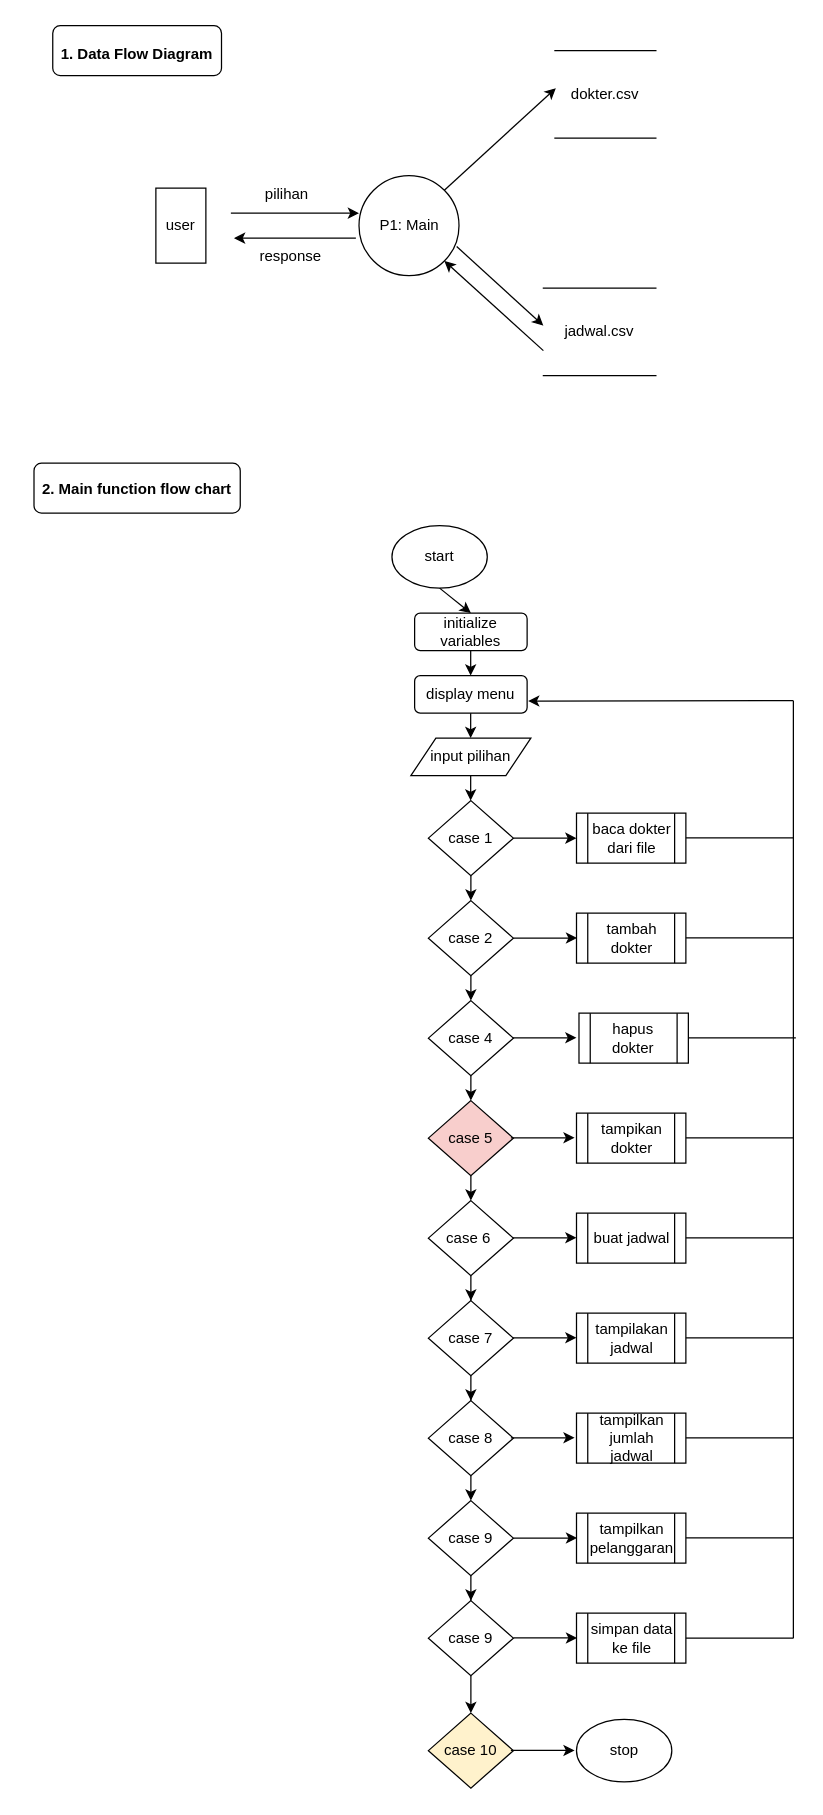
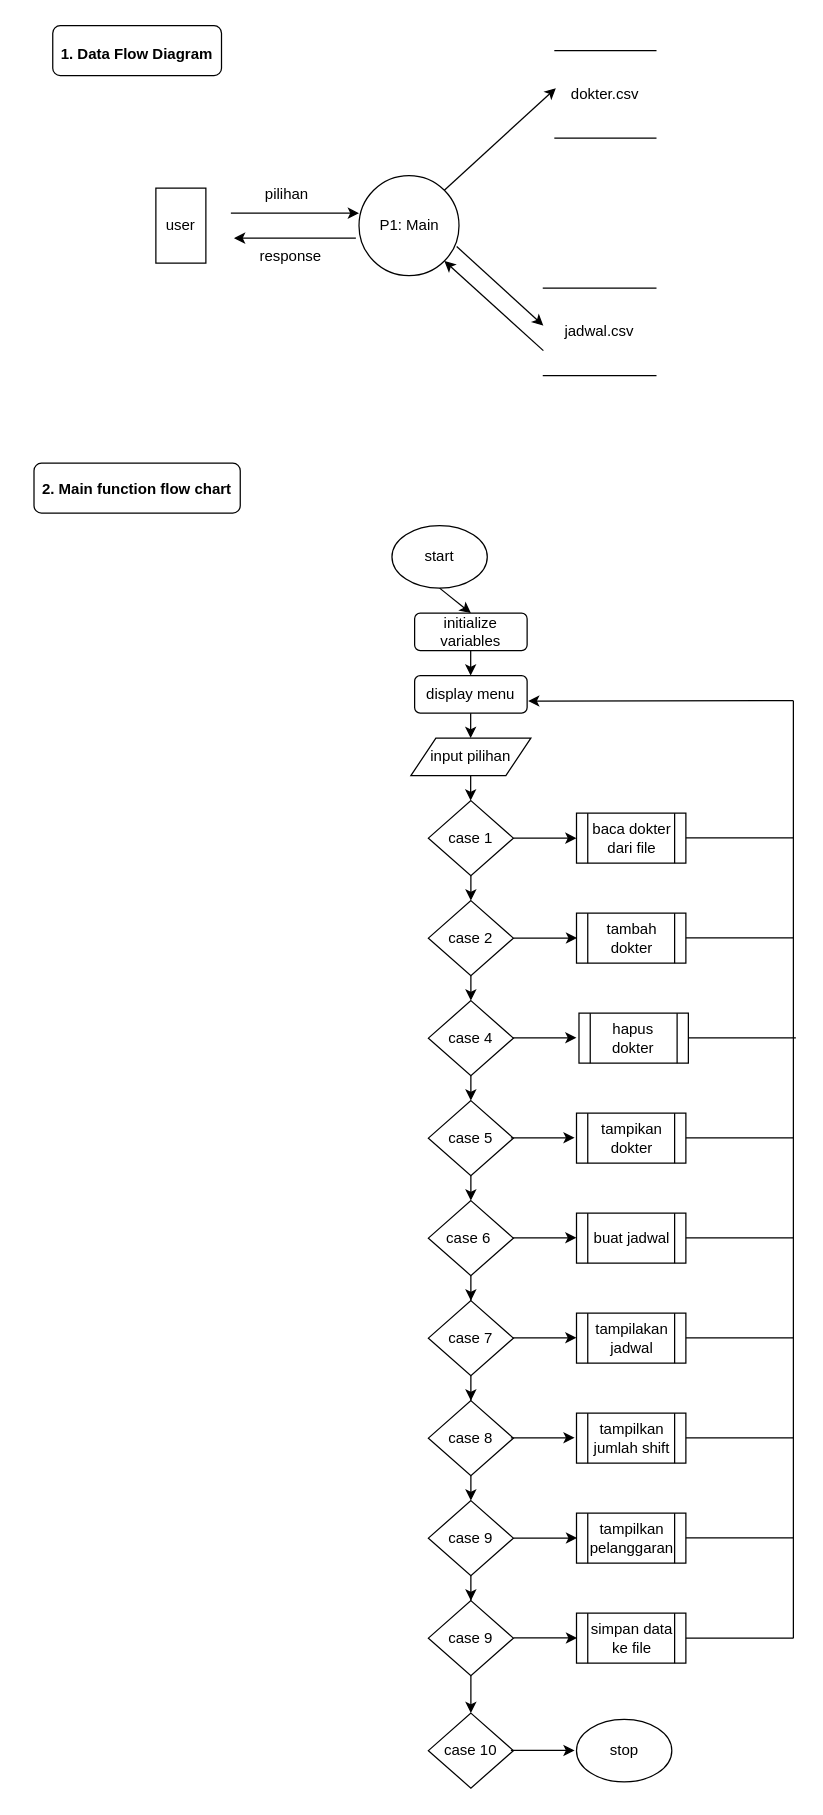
- <mxCell id="38" value="case 5" style="rhombus;whiteSpace=wrap;html=1;fillColor=#f8cecc;" vertex="1" parent="1"><mxGeometry x="342" y="880" width="68" height="60" as="geometry" /></mxCell>
+ <mxCell id="38" value="case 5" style="rhombus;whiteSpace=wrap;html=1;" vertex="1" parent="1"><mxGeometry x="342" y="880" width="68" height="60" as="geometry" /></mxCell>
- <mxCell id="51" value="tampilkan jumlah jadwal" style="shape=process;whiteSpace=wrap;html=1;backgroundOutline=1;" vertex="1" parent="1"><mxGeometry x="460.5" y="1130" width="87.5" height="40" as="geometry" /></mxCell>
+ <mxCell id="51" value="tampilkan jumlah shift" style="shape=process;whiteSpace=wrap;html=1;backgroundOutline=1;" vertex="1" parent="1"><mxGeometry x="460.5" y="1130" width="87.5" height="40" as="geometry" /></mxCell>
- <mxCell id="61" value="case 10" style="rhombus;whiteSpace=wrap;html=1;fillColor=#fff2cc;" vertex="1" parent="1"><mxGeometry x="342.01" y="1370" width="68" height="60" as="geometry" /></mxCell>
+ <mxCell id="61" value="case 10" style="rhombus;whiteSpace=wrap;html=1;" vertex="1" parent="1"><mxGeometry x="342.01" y="1370" width="68" height="60" as="geometry" /></mxCell>
